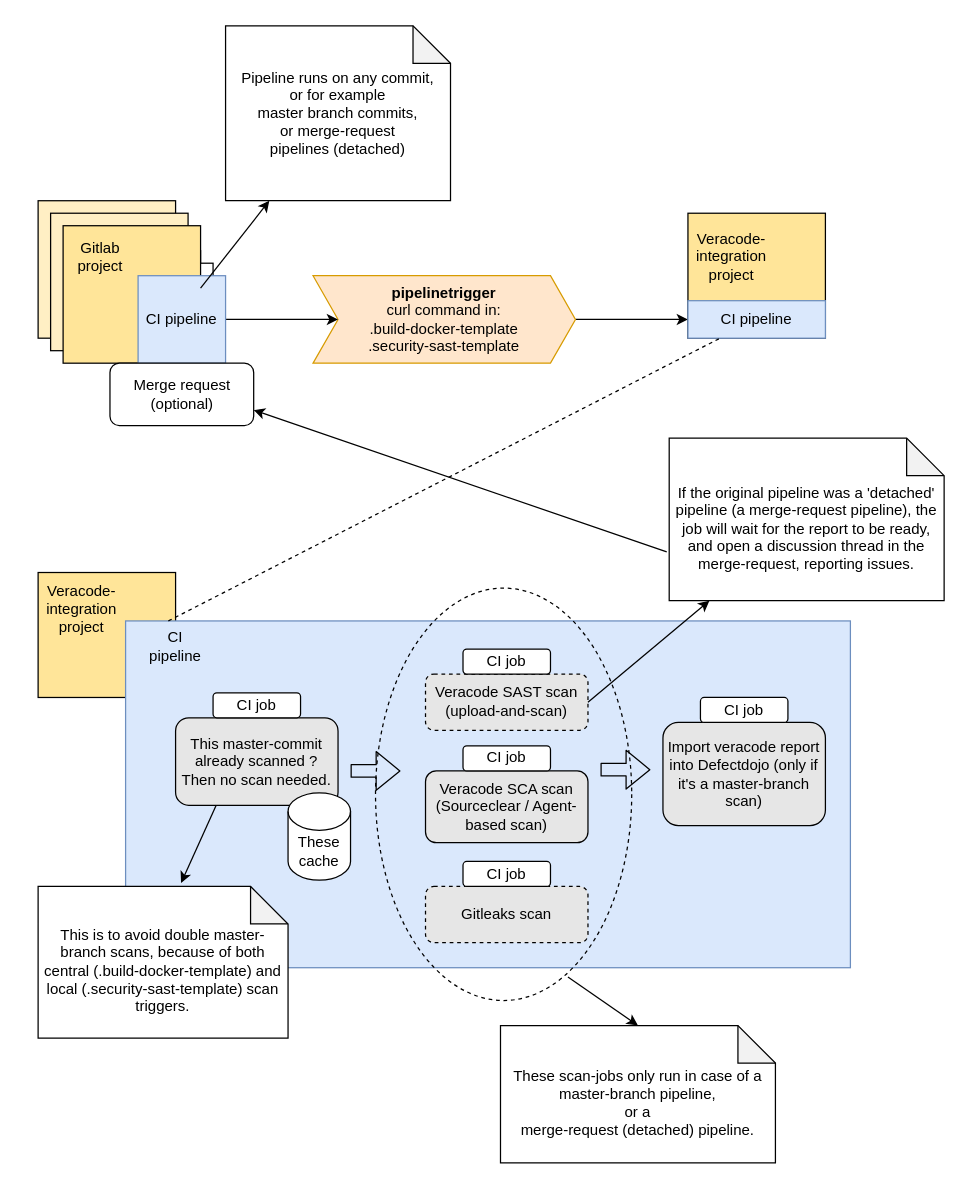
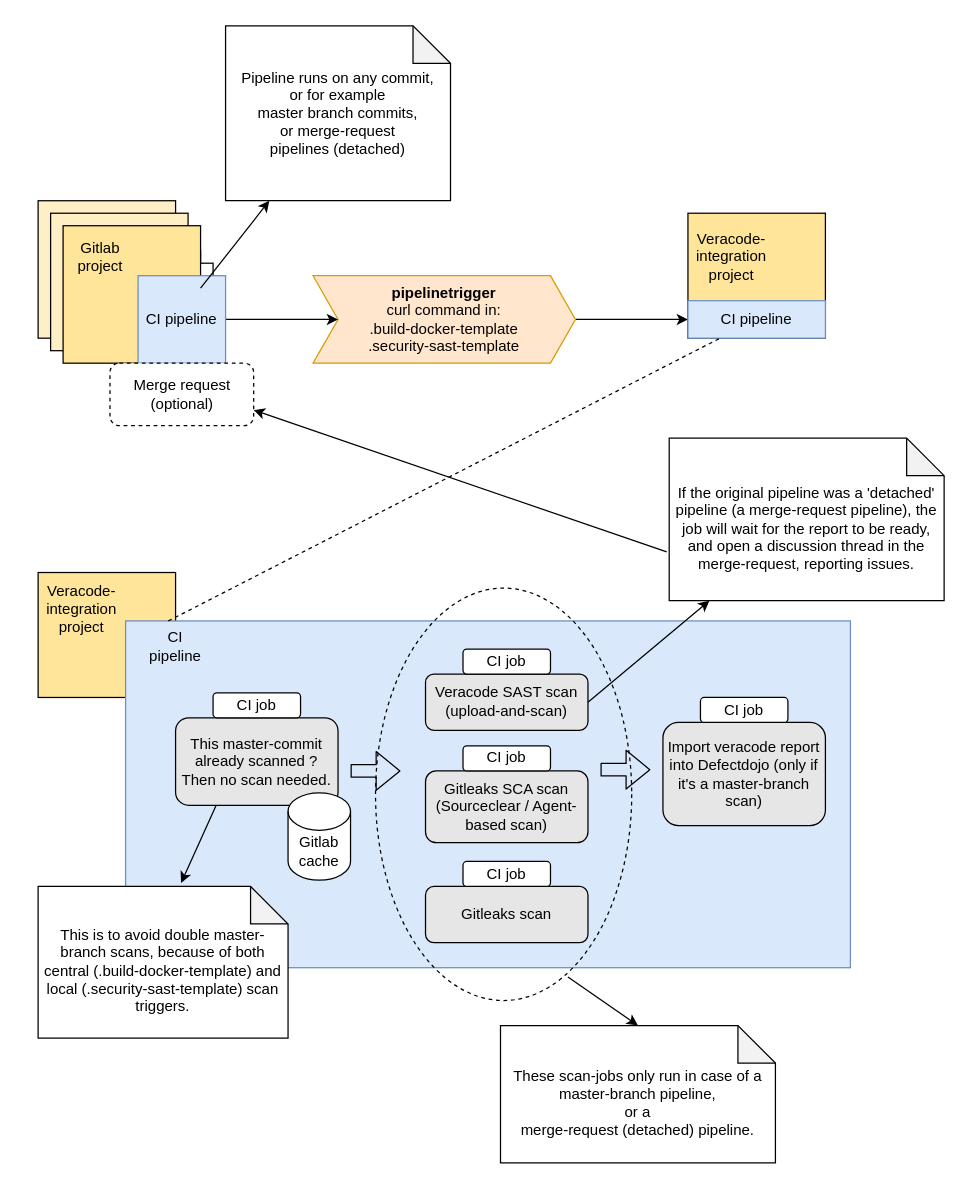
- <mxCell id="41" value="Merge request (optional)" style="rounded=1;whiteSpace=wrap;html=1;dashed=0;" vertex="1" parent="1"><mxGeometry x="87.5" y="290" width="115" height="50" as="geometry" /></mxCell>
+ <mxCell id="41" value="Merge request (optional)" style="rounded=1;whiteSpace=wrap;html=1;dashed=1;" vertex="1" parent="1"><mxGeometry x="87.5" y="290" width="115" height="50" as="geometry" /></mxCell>
- <mxCell id="28" value="Veracode SAST scan&lt;br&gt;(upload-and-scan)" style="rounded=1;whiteSpace=wrap;html=1;fillColor=#E6E6E6;dashed=1;" vertex="1" parent="1"><mxGeometry x="340" y="538.75" width="130" height="45" as="geometry" /></mxCell>
+ <mxCell id="28" value="Veracode SAST scan&lt;br&gt;(upload-and-scan)" style="rounded=1;whiteSpace=wrap;html=1;fillColor=#E6E6E6;" vertex="1" parent="1"><mxGeometry x="340" y="538.75" width="130" height="45" as="geometry" /></mxCell>
- <mxCell id="30" value="Veracode SCA scan&lt;br&gt;(Sourceclear / Agent-based scan)" style="rounded=1;whiteSpace=wrap;html=1;fillColor=#E6E6E6;" vertex="1" parent="1"><mxGeometry x="340" y="616.25" width="130" height="57.5" as="geometry" /></mxCell>
+ <mxCell id="30" value="Gitleaks SCA scan&lt;br&gt;(Sourceclear / Agent-based scan)" style="rounded=1;whiteSpace=wrap;html=1;fillColor=#E6E6E6;" vertex="1" parent="1"><mxGeometry x="340" y="616.25" width="130" height="57.5" as="geometry" /></mxCell>
- <mxCell id="26" value="&lt;div&gt;These cache&lt;/div&gt;" style="shape=cylinder3;whiteSpace=wrap;html=1;boundedLbl=1;backgroundOutline=1;size=15;" vertex="1" parent="1"><mxGeometry x="230" y="633.75" width="50" height="70" as="geometry" /></mxCell>
+ <mxCell id="26" value="&lt;div&gt;Gitlab cache&lt;/div&gt;" style="shape=cylinder3;whiteSpace=wrap;html=1;boundedLbl=1;backgroundOutline=1;size=15;" vertex="1" parent="1"><mxGeometry x="230" y="633.75" width="50" height="70" as="geometry" /></mxCell>
- <mxCell id="32" value="Gitleaks scan" style="rounded=1;whiteSpace=wrap;html=1;fillColor=#E6E6E6;dashed=1;" vertex="1" parent="1"><mxGeometry x="340" y="708.75" width="130" height="45" as="geometry" /></mxCell>
+ <mxCell id="32" value="Gitleaks scan" style="rounded=1;whiteSpace=wrap;html=1;fillColor=#E6E6E6;" vertex="1" parent="1"><mxGeometry x="340" y="708.75" width="130" height="45" as="geometry" /></mxCell>
